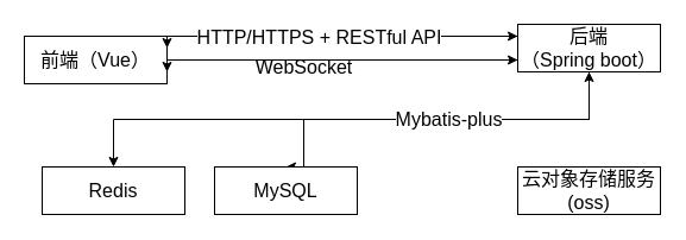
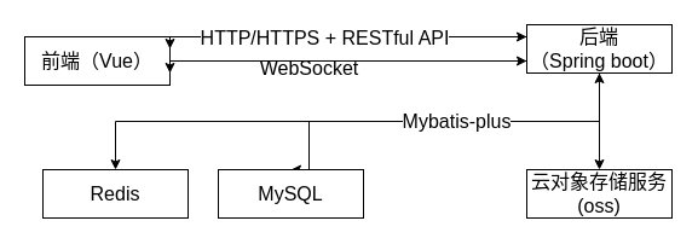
+ <mxCell id="11" style="edgeStyle=orthogonalEdgeStyle;rounded=0;orthogonalLoop=1;jettySize=auto;html=1;fontSize=16;" edge="1" parent="1" source="12" target="17"><mxGeometry relative="1" as="geometry" /></mxCell>
